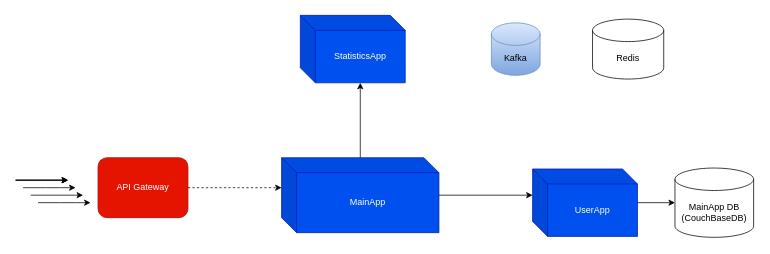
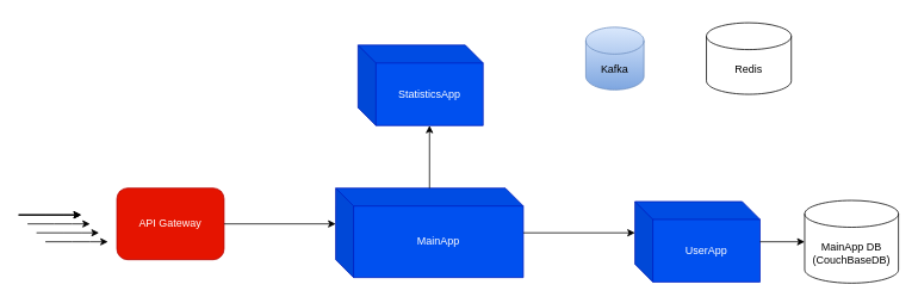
- <mxCell id="17" value="StatisticsApp" style="shape=cube;whiteSpace=wrap;html=1;boundedLbl=1;backgroundOutline=1;darkOpacity=0.05;darkOpacity2=0.1;fillColor=#0050ef;fontColor=#ffffff;strokeColor=#001DBC;" vertex="1" parent="1"><mxGeometry x="400" y="20" width="140" height="90" as="geometry" /></mxCell>
+ <mxCell id="17" value="StatisticsApp" style="shape=cube;whiteSpace=wrap;html=1;boundedLbl=1;backgroundOutline=1;darkOpacity=0.05;darkOpacity2=0.1;fillColor=#0050ef;fontColor=#ffffff;strokeColor=#001DBC;" vertex="1" parent="1"><mxGeometry x="400" y="50" width="140" height="90" as="geometry" /></mxCell>
- <mxCell id="4" style="edgeStyle=orthogonalEdgeStyle;rounded=0;orthogonalLoop=1;jettySize=auto;html=1;entryX=0;entryY=0;entryDx=0;entryDy=40;entryPerimeter=0;dashed=1;" edge="1" parent="1" source="2" target="3"><mxGeometry relative="1" as="geometry" /></mxCell>
+ <mxCell id="4" style="edgeStyle=orthogonalEdgeStyle;rounded=0;orthogonalLoop=1;jettySize=auto;html=1;entryX=0;entryY=0;entryDx=0;entryDy=40;entryPerimeter=0;" edge="1" parent="1" source="2" target="3"><mxGeometry relative="1" as="geometry" /></mxCell>
